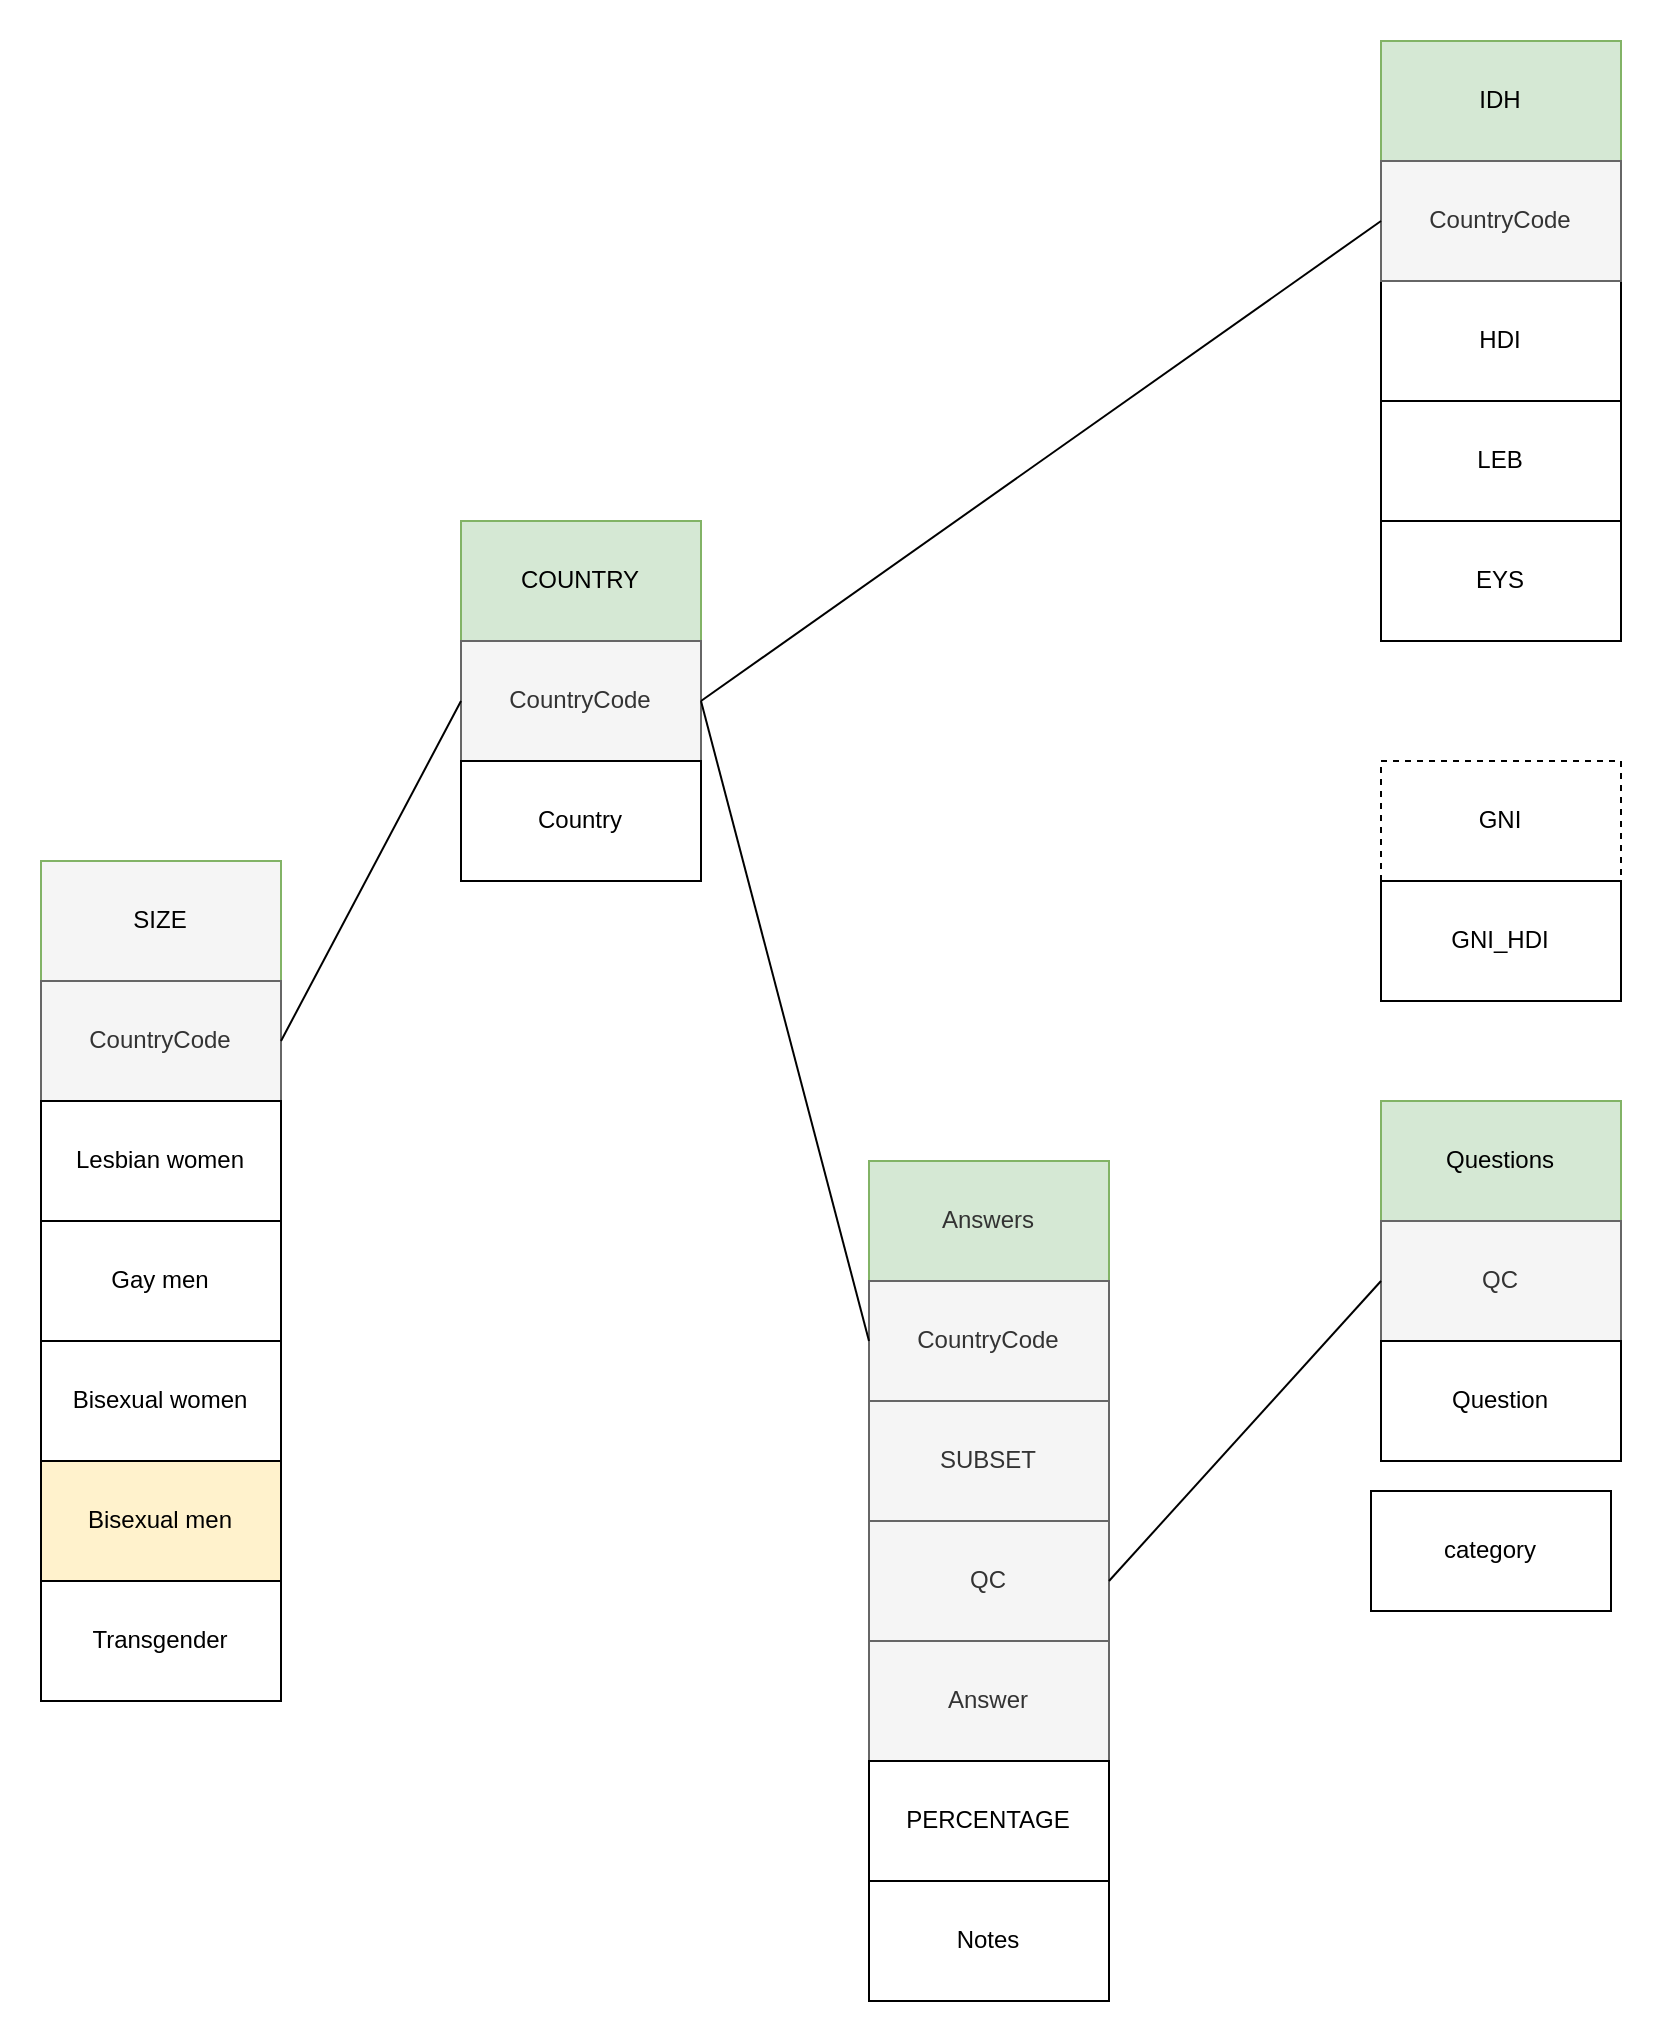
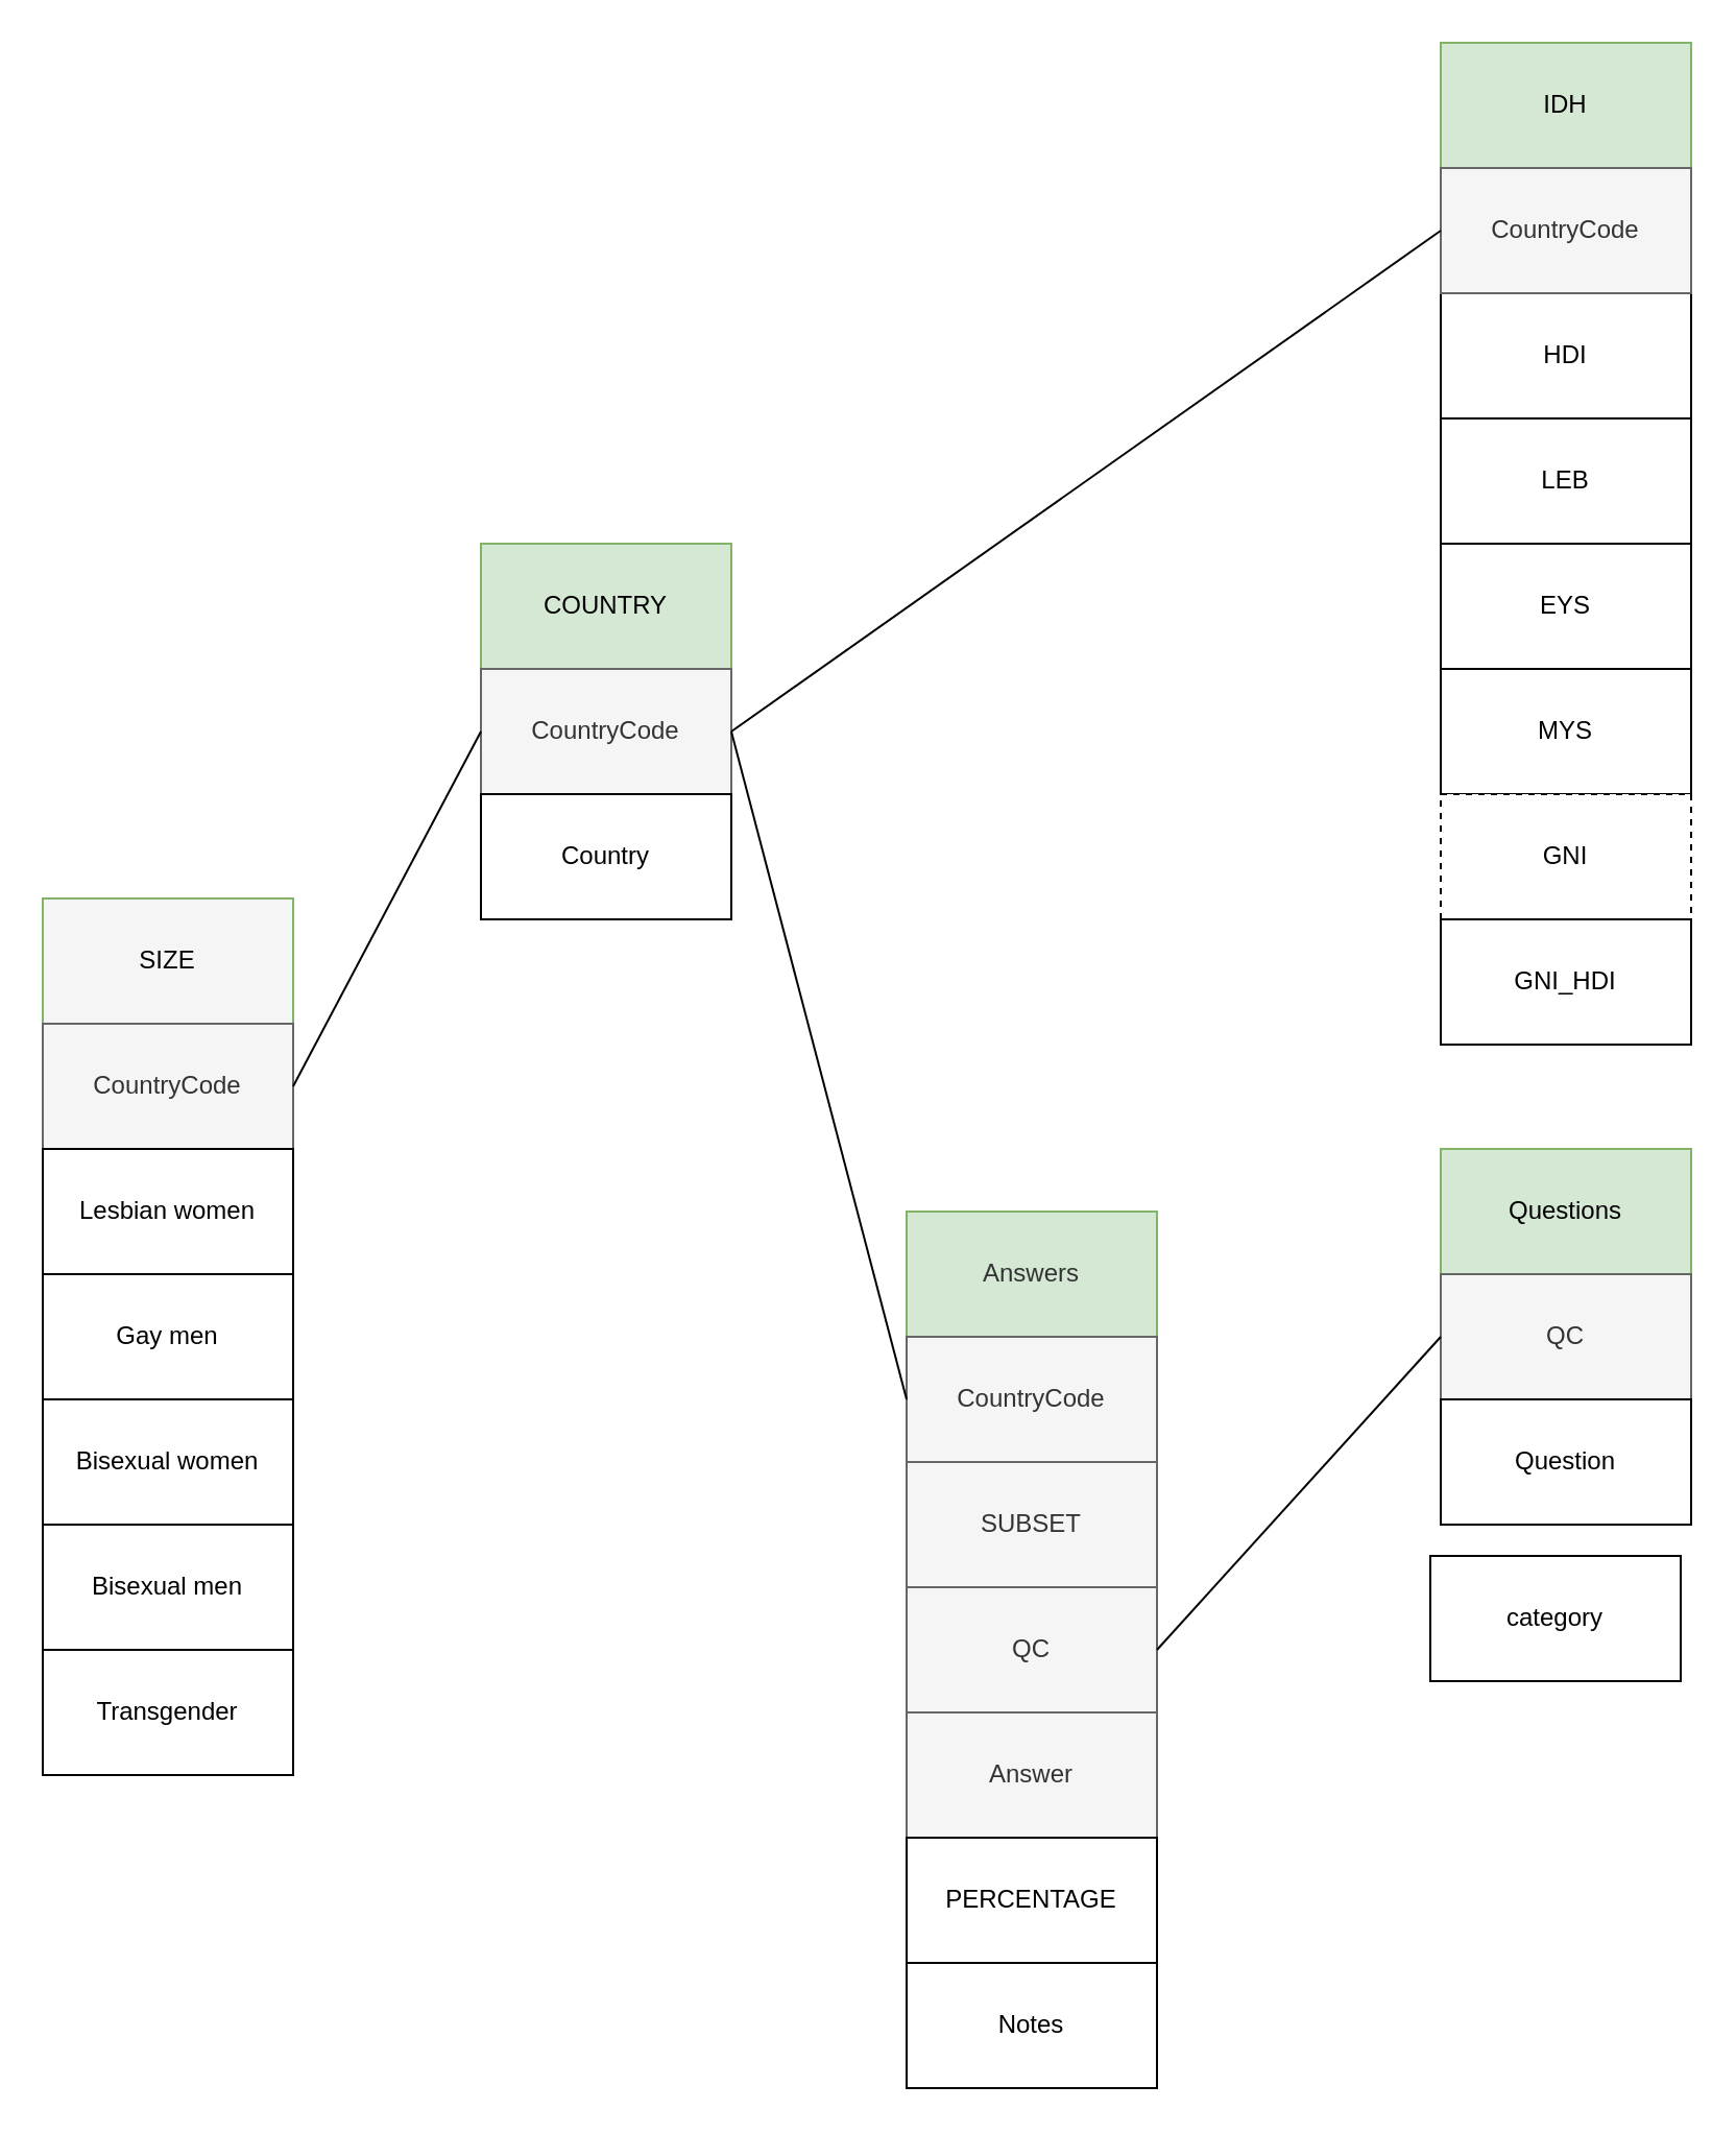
+ <mxCell id="31" value="MYS" style="rounded=0;whiteSpace=wrap;html=1;" vertex="1" parent="1"><mxGeometry x="690" y="320" width="120" height="60" as="geometry" /></mxCell>
- <mxCell id="22" value="Bisexual men" style="rounded=0;whiteSpace=wrap;html=1;fillColor=#fff2cc;" vertex="1" parent="1"><mxGeometry x="20" y="730" width="120" height="60" as="geometry" /></mxCell>
+ <mxCell id="22" value="Bisexual men" style="rounded=0;whiteSpace=wrap;html=1;" vertex="1" parent="1"><mxGeometry x="20" y="730" width="120" height="60" as="geometry" /></mxCell>
